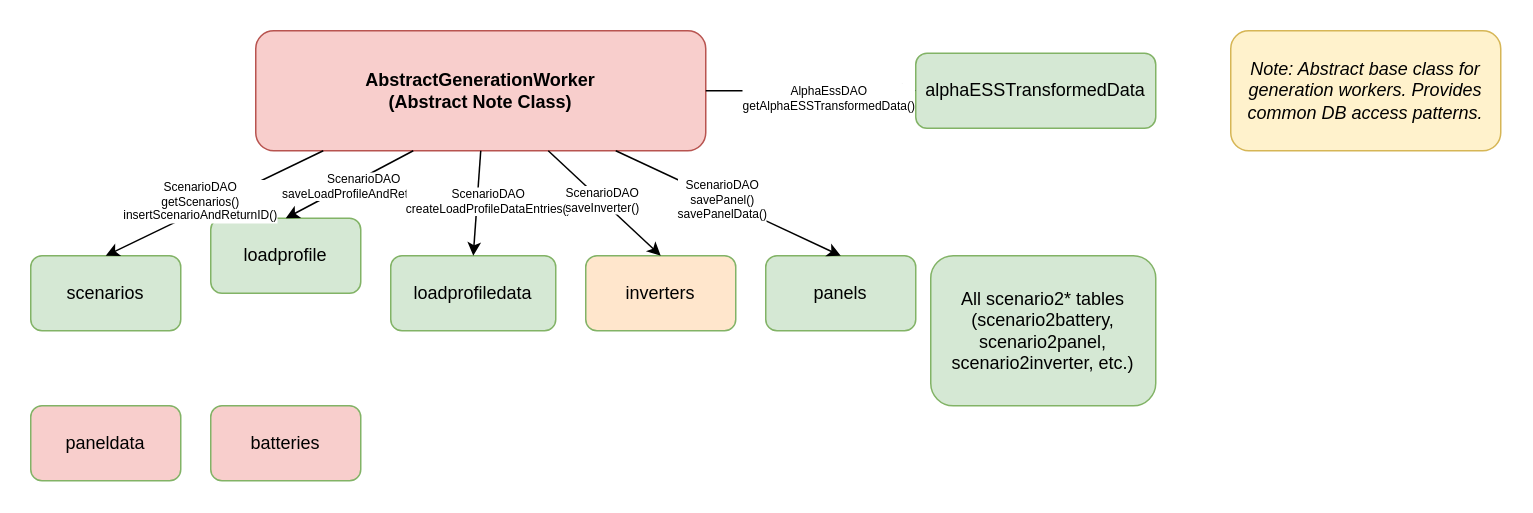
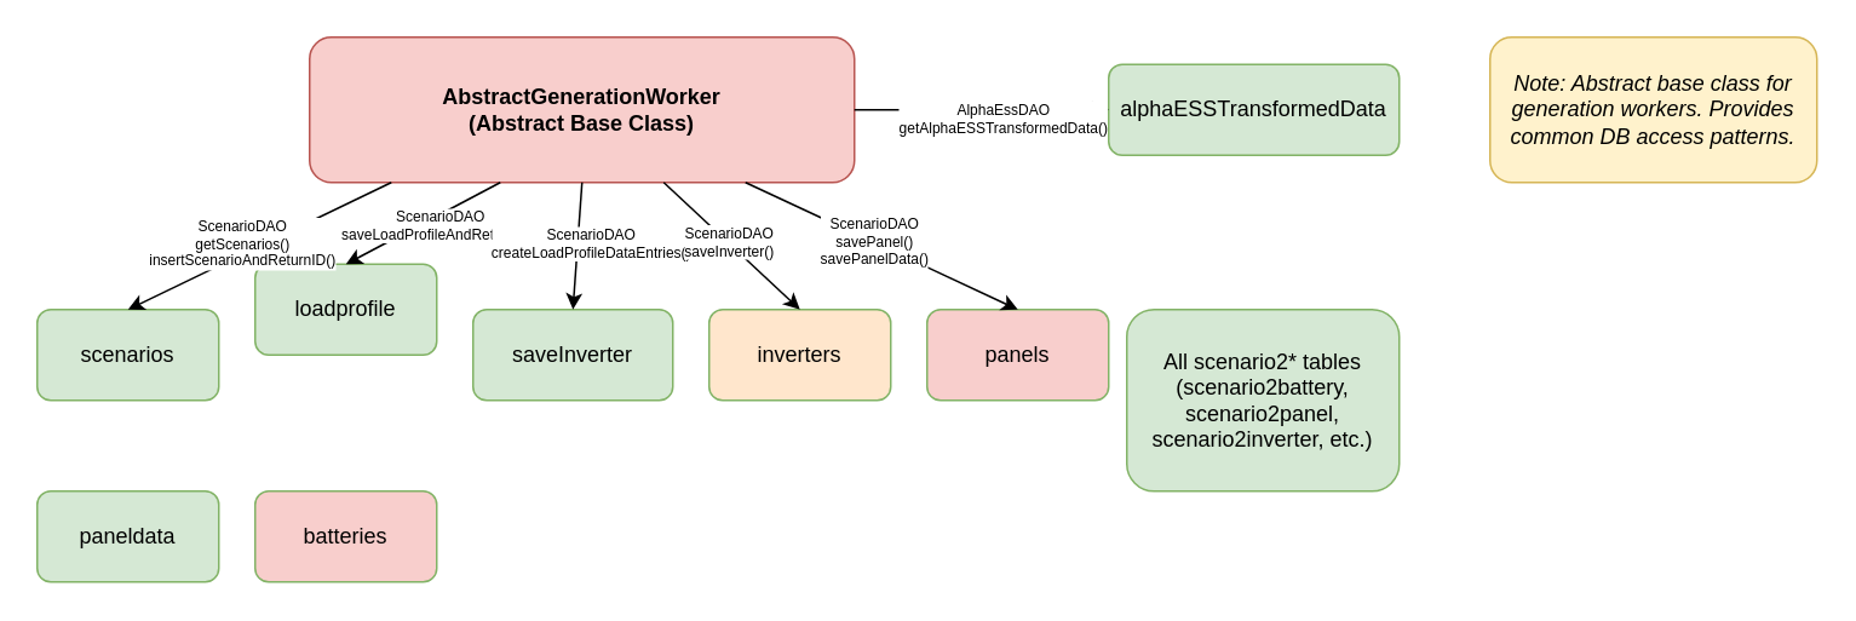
- <mxCell id="2" value="AbstractGenerationWorker&#10;(Abstract Note Class)" style="rounded=1;whiteSpace=wrap;html=1;fillColor=#F8CECC;strokeColor=#B85450;fontColor=#000000;fontStyle=1;" parent="1" vertex="1"><mxGeometry x="170" y="20" width="300" height="80" as="geometry" /></mxCell>
+ <mxCell id="2" value="AbstractGenerationWorker&#10;(Abstract Base Class)" style="rounded=1;whiteSpace=wrap;html=1;fillColor=#F8CECC;strokeColor=#B85450;fontColor=#000000;fontStyle=1;" parent="1" vertex="1"><mxGeometry x="170" y="20" width="300" height="80" as="geometry" /></mxCell>
- <mxCell id="5" value="loadprofiledata" style="rounded=1;whiteSpace=wrap;html=1;fillColor=#D5E8D4;strokeColor=#82B366;fontColor=#000000;" parent="1" vertex="1"><mxGeometry x="260" y="170" width="110" height="50" as="geometry" /></mxCell>
+ <mxCell id="5" value="saveInverter" style="rounded=1;whiteSpace=wrap;html=1;fillColor=#D5E8D4;strokeColor=#82B366;fontColor=#000000;" parent="1" vertex="1"><mxGeometry x="260" y="170" width="110" height="50" as="geometry" /></mxCell>
- <mxCell id="7" value="panels" style="rounded=1;whiteSpace=wrap;html=1;fillColor=#D5E8D4;strokeColor=#82B366;fontColor=#000000;" parent="1" vertex="1"><mxGeometry x="510" y="170" width="100" height="50" as="geometry" /></mxCell>
+ <mxCell id="7" value="panels" style="rounded=1;whiteSpace=wrap;html=1;fillColor=#f8cecc;strokeColor=#82B366;fontColor=#000000;" parent="1" vertex="1"><mxGeometry x="510" y="170" width="100" height="50" as="geometry" /></mxCell>
- <mxCell id="8" value="paneldata" style="rounded=1;whiteSpace=wrap;html=1;fillColor=#f8cecc;strokeColor=#82B366;fontColor=#000000;" parent="1" vertex="1"><mxGeometry x="20" y="270" width="100" height="50" as="geometry" /></mxCell>
+ <mxCell id="8" value="paneldata" style="rounded=1;whiteSpace=wrap;html=1;fillColor=#D5E8D4;strokeColor=#82B366;fontColor=#000000;" parent="1" vertex="1"><mxGeometry x="20" y="270" width="100" height="50" as="geometry" /></mxCell>
